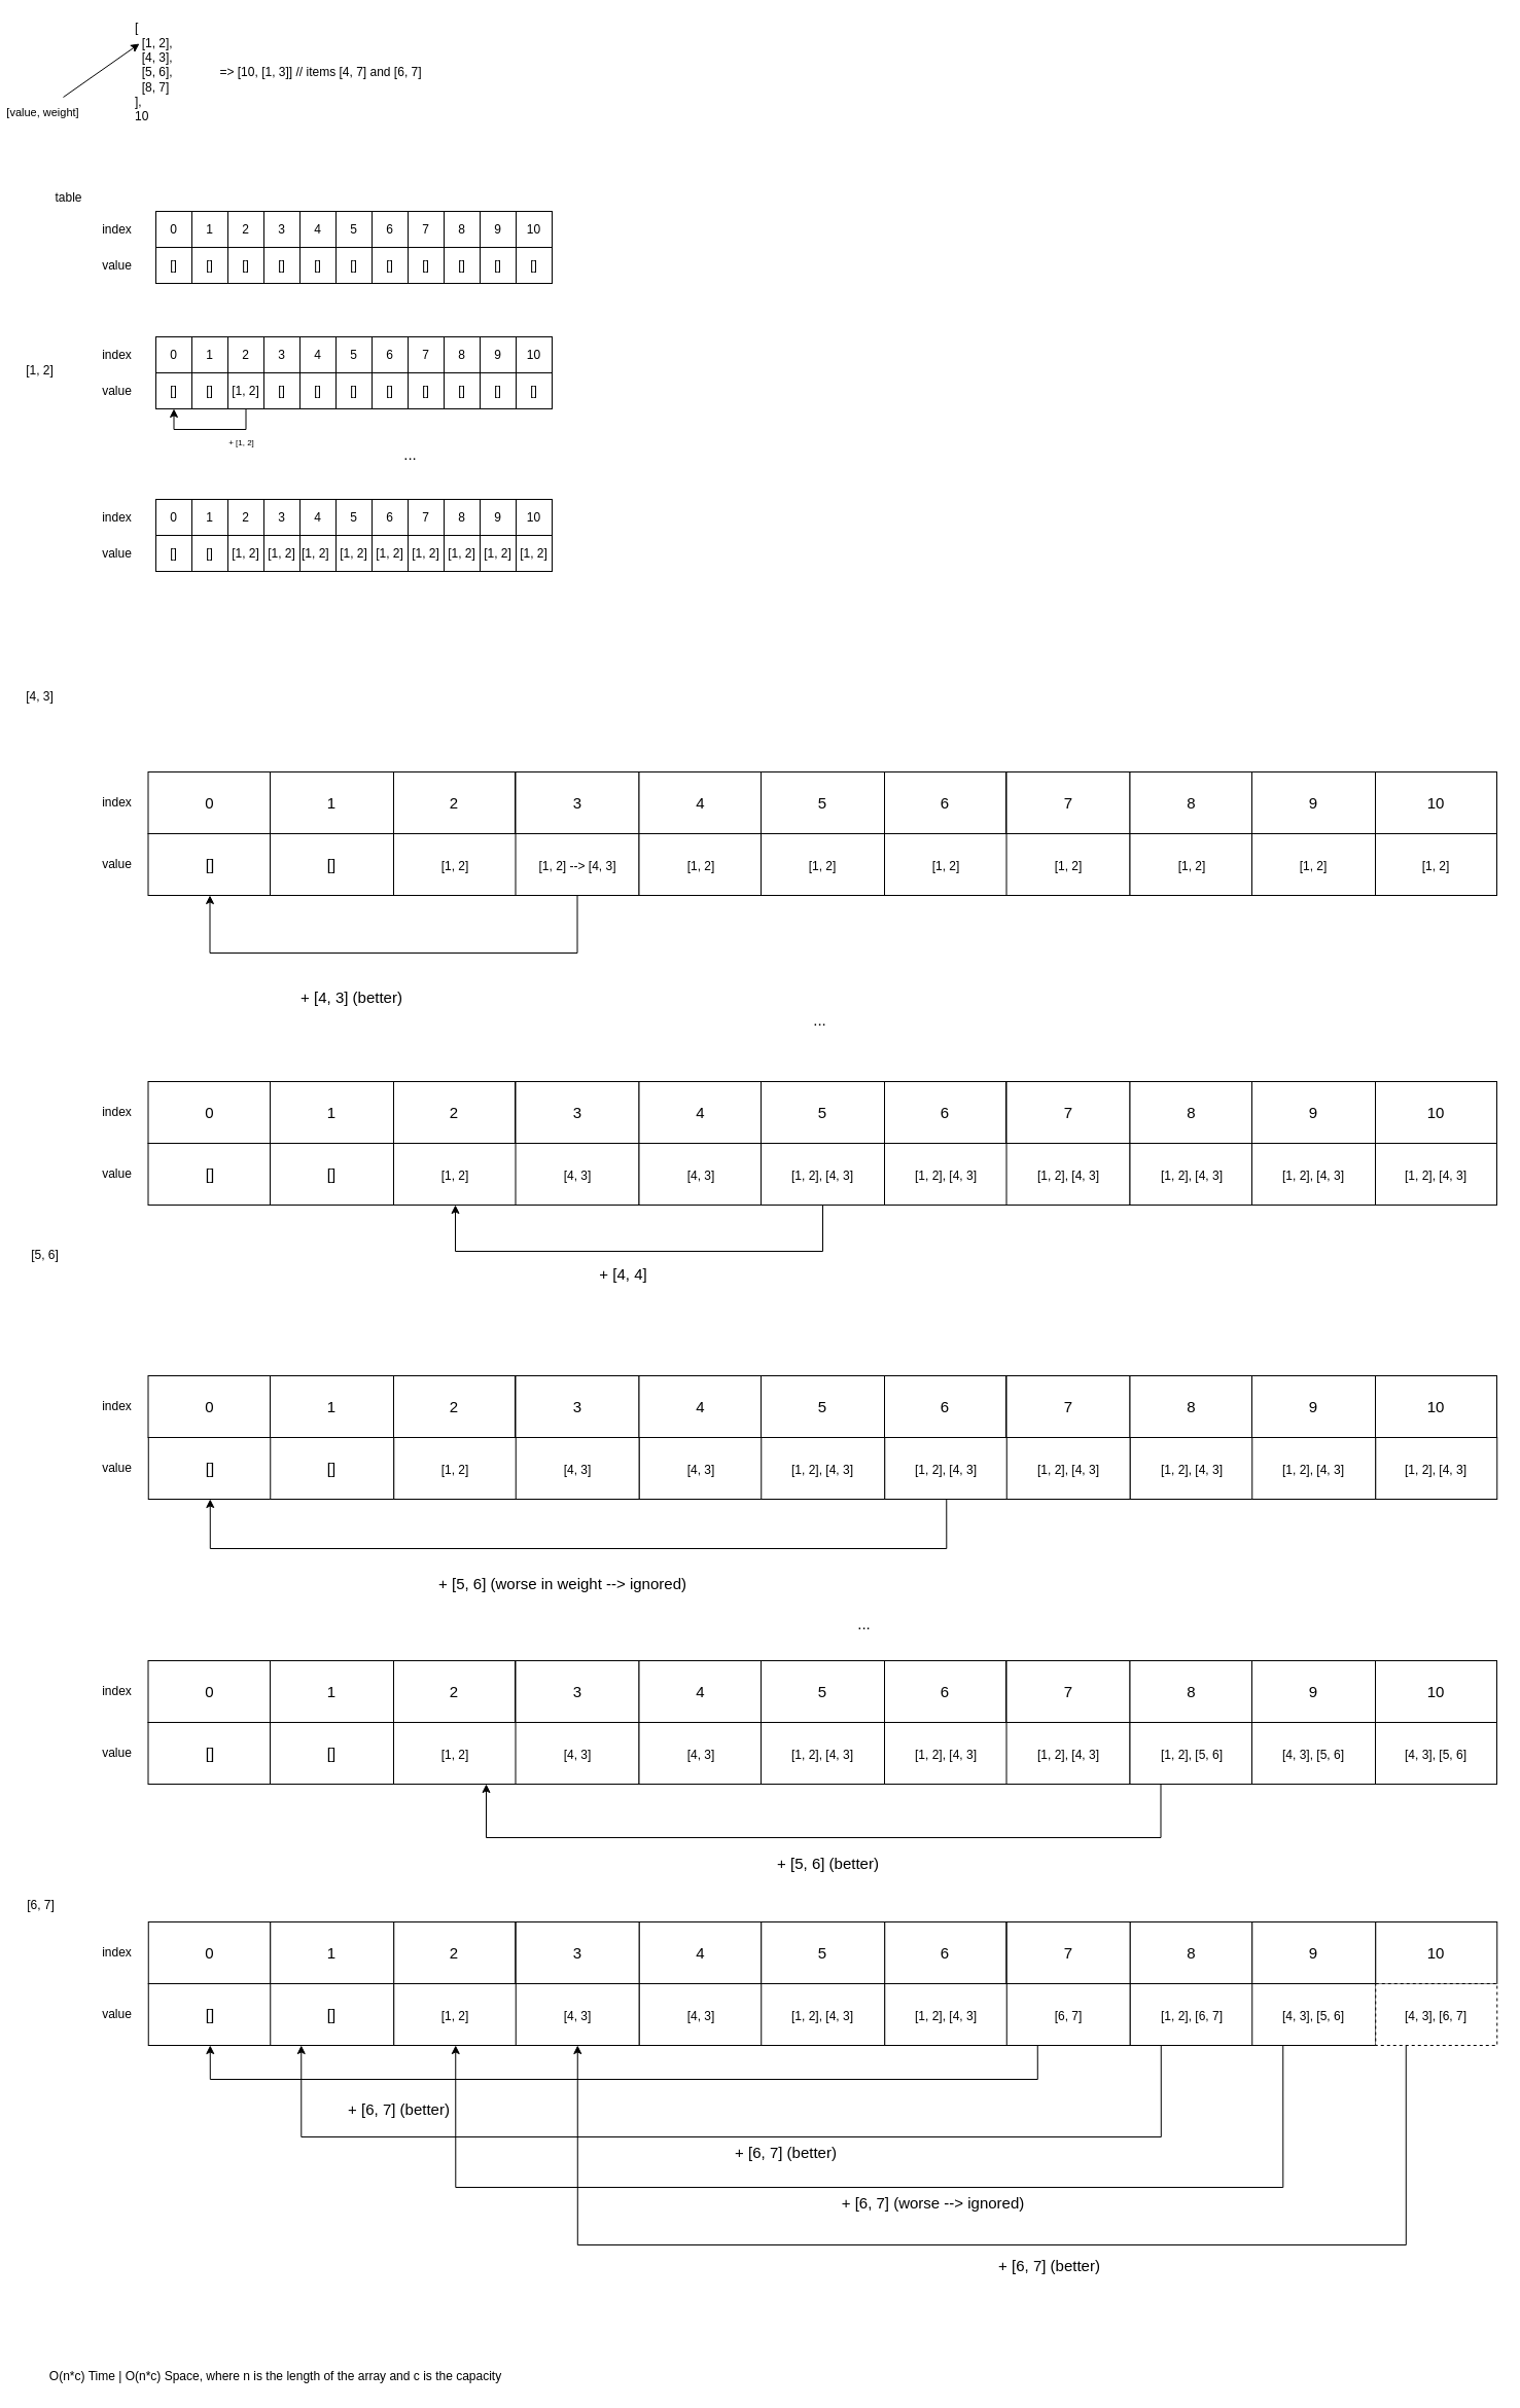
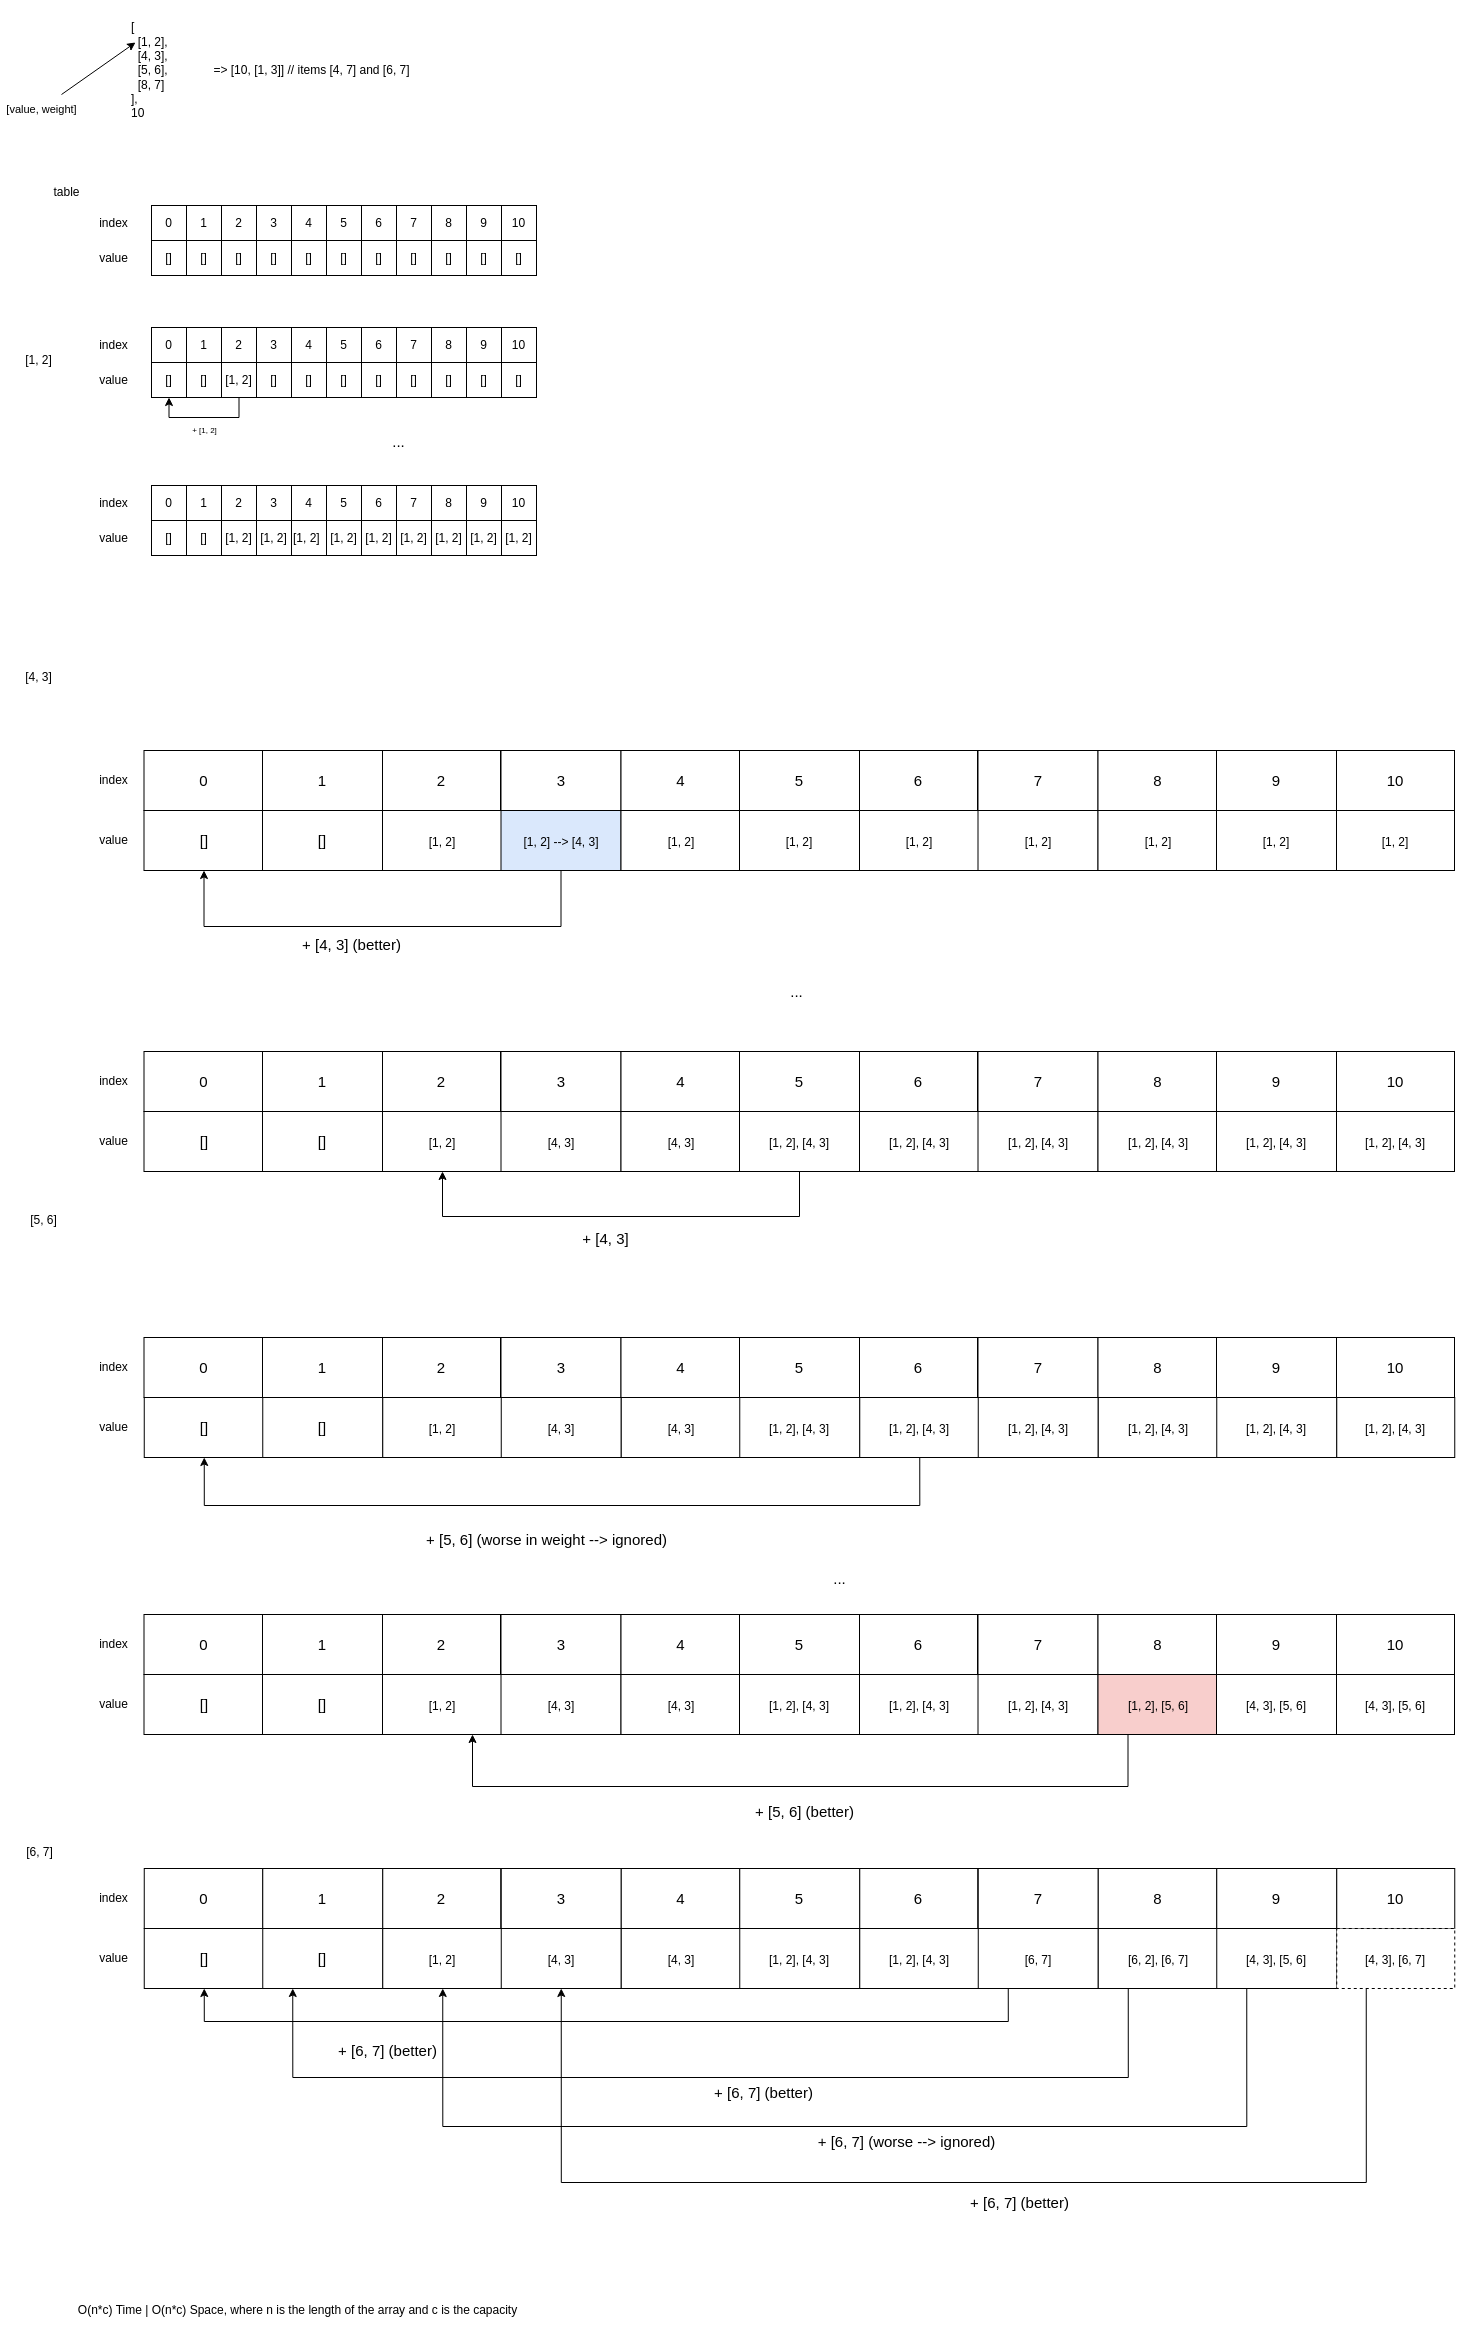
- <mxCell id="56" value="+ [1, 2]" style="text;html=1;align=center;verticalAlign=middle;resizable=0;points=[];autosize=1;fontSize=8;" vertex="1" parent="1"><mxGeometry x="216" y="423" width="35" height="14" as="geometry" /></mxCell>
+ <mxCell id="56" value="+ [1, 2]" style="text;html=1;align=center;verticalAlign=middle;resizable=0;points=[];autosize=1;fontSize=8;" vertex="1" parent="1"><mxGeometry x="186" y="423" width="35" height="14" as="geometry" /></mxCell>
- <mxCell id="89" value="&lt;span style=&quot;font-size: 12px&quot;&gt;[1, 2] --&amp;gt; [4, 3]&lt;/span&gt;" style="rounded=0;whiteSpace=wrap;html=1;fontSize=15;align=center;" vertex="1" parent="1"><mxGeometry x="500.5" y="810" width="120" height="60" as="geometry" /></mxCell>
+ <mxCell id="89" value="&lt;span style=&quot;font-size: 12px&quot;&gt;[1, 2] --&amp;gt; [4, 3]&lt;/span&gt;" style="rounded=0;whiteSpace=wrap;html=1;fontSize=15;align=center;fillColor=#dae8fc;" vertex="1" parent="1"><mxGeometry x="500.5" y="810" width="120" height="60" as="geometry" /></mxCell>
- <mxCell id="108" value="+ [4, 3] (better)" style="text;html=1;align=center;verticalAlign=middle;resizable=0;points=[];autosize=1;fontSize=15;" vertex="1" parent="1"><mxGeometry x="286" y="958" width="109" height="22" as="geometry" /></mxCell>
+ <mxCell id="108" value="+ [4, 3] (better)" style="text;html=1;align=center;verticalAlign=middle;resizable=0;points=[];autosize=1;fontSize=15;" vertex="1" parent="1"><mxGeometry x="296" y="933" width="109" height="22" as="geometry" /></mxCell>
- <mxCell id="134" value="&lt;span style=&quot;font-size: 15px&quot;&gt;+ [4, 4]&lt;/span&gt;" style="text;html=1;align=center;verticalAlign=middle;resizable=0;points=[];autosize=1;fontSize=12;" vertex="1" parent="1"><mxGeometry x="577" y="1228" width="56" height="19" as="geometry" /></mxCell>
+ <mxCell id="134" value="&lt;span style=&quot;font-size: 15px&quot;&gt;+ [4, 3]&lt;/span&gt;" style="text;html=1;align=center;verticalAlign=middle;resizable=0;points=[];autosize=1;fontSize=12;" vertex="1" parent="1"><mxGeometry x="577" y="1228" width="56" height="19" as="geometry" /></mxCell>
- <mxCell id="188" value="&lt;span style=&quot;font-size: 12px&quot;&gt;[1, 2],&amp;nbsp;&lt;/span&gt;&lt;span style=&quot;font-size: 12px&quot;&gt;[5, 6]&lt;/span&gt;" style="rounded=0;whiteSpace=wrap;html=1;fontSize=15;align=center;" vertex="1" parent="1"><mxGeometry x="1097.5" y="1674" width="120" height="60" as="geometry" /></mxCell>
+ <mxCell id="188" value="&lt;span style=&quot;font-size: 12px&quot;&gt;[1, 2],&amp;nbsp;&lt;/span&gt;&lt;span style=&quot;font-size: 12px&quot;&gt;[5, 6]&lt;/span&gt;" style="rounded=0;whiteSpace=wrap;html=1;fontSize=15;align=center;fillColor=#f8cecc;" vertex="1" parent="1"><mxGeometry x="1097.5" y="1674" width="120" height="60" as="geometry" /></mxCell>
- <mxCell id="217" value="&lt;span style=&quot;font-size: 12px&quot;&gt;[1, 2],&amp;nbsp;&lt;/span&gt;&lt;span style=&quot;font-size: 12px&quot;&gt;[6, 7&lt;/span&gt;&lt;span style=&quot;font-size: 12px&quot;&gt;]&lt;/span&gt;" style="rounded=0;whiteSpace=wrap;html=1;fontSize=15;align=center;" vertex="1" parent="1"><mxGeometry x="1097.75" y="1928" width="120" height="60" as="geometry" /></mxCell>
+ <mxCell id="217" value="&lt;span style=&quot;font-size: 12px&quot;&gt;[6, 2],&amp;nbsp;&lt;/span&gt;&lt;span style=&quot;font-size: 12px&quot;&gt;[6, 7&lt;/span&gt;&lt;span style=&quot;font-size: 12px&quot;&gt;]&lt;/span&gt;" style="rounded=0;whiteSpace=wrap;html=1;fontSize=15;align=center;" vertex="1" parent="1"><mxGeometry x="1097.75" y="1928" width="120" height="60" as="geometry" /></mxCell>
- <mxCell id="224" value="O(n*c) Time | O(n*c) Space, where n is the length of the array and c is the capacity" style="text;html=1;align=center;verticalAlign=middle;resizable=0;points=[];autosize=1;fontSize=12;" vertex="1" parent="1"><mxGeometry x="42" y="2301" width="449" height="18" as="geometry" /></mxCell>
+ <mxCell id="224" value="O(n*c) Time | O(n*c) Space, where n is the length of the array and c is the capacity" style="text;html=1;align=center;verticalAlign=middle;resizable=0;points=[];autosize=1;fontSize=12;" vertex="1" parent="1"><mxGeometry x="72" y="2301" width="449" height="18" as="geometry" /></mxCell>
